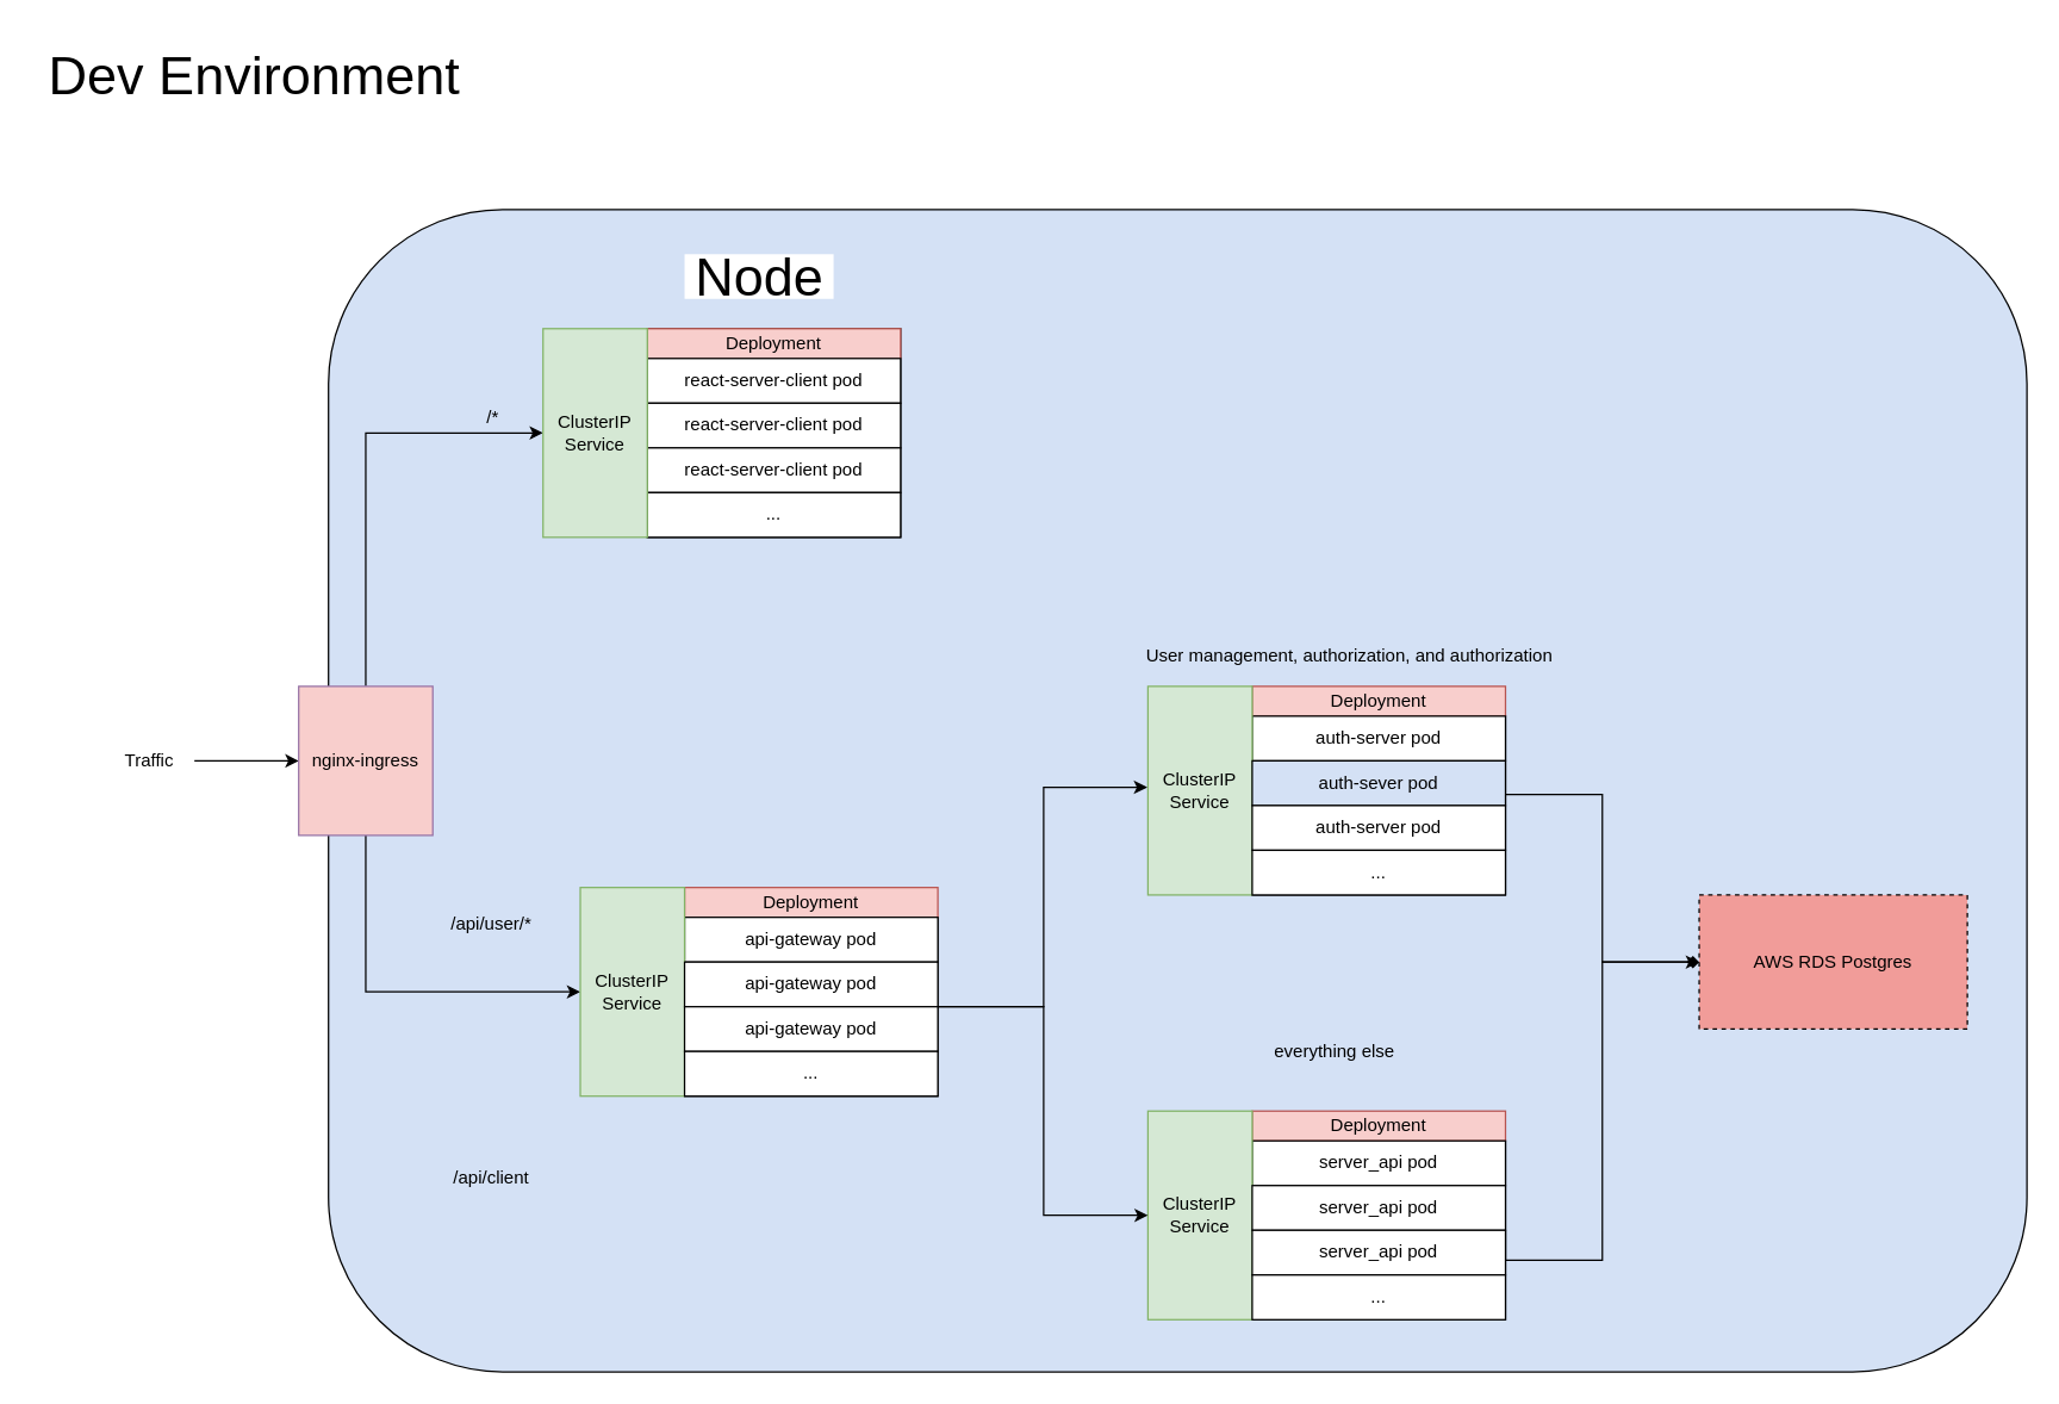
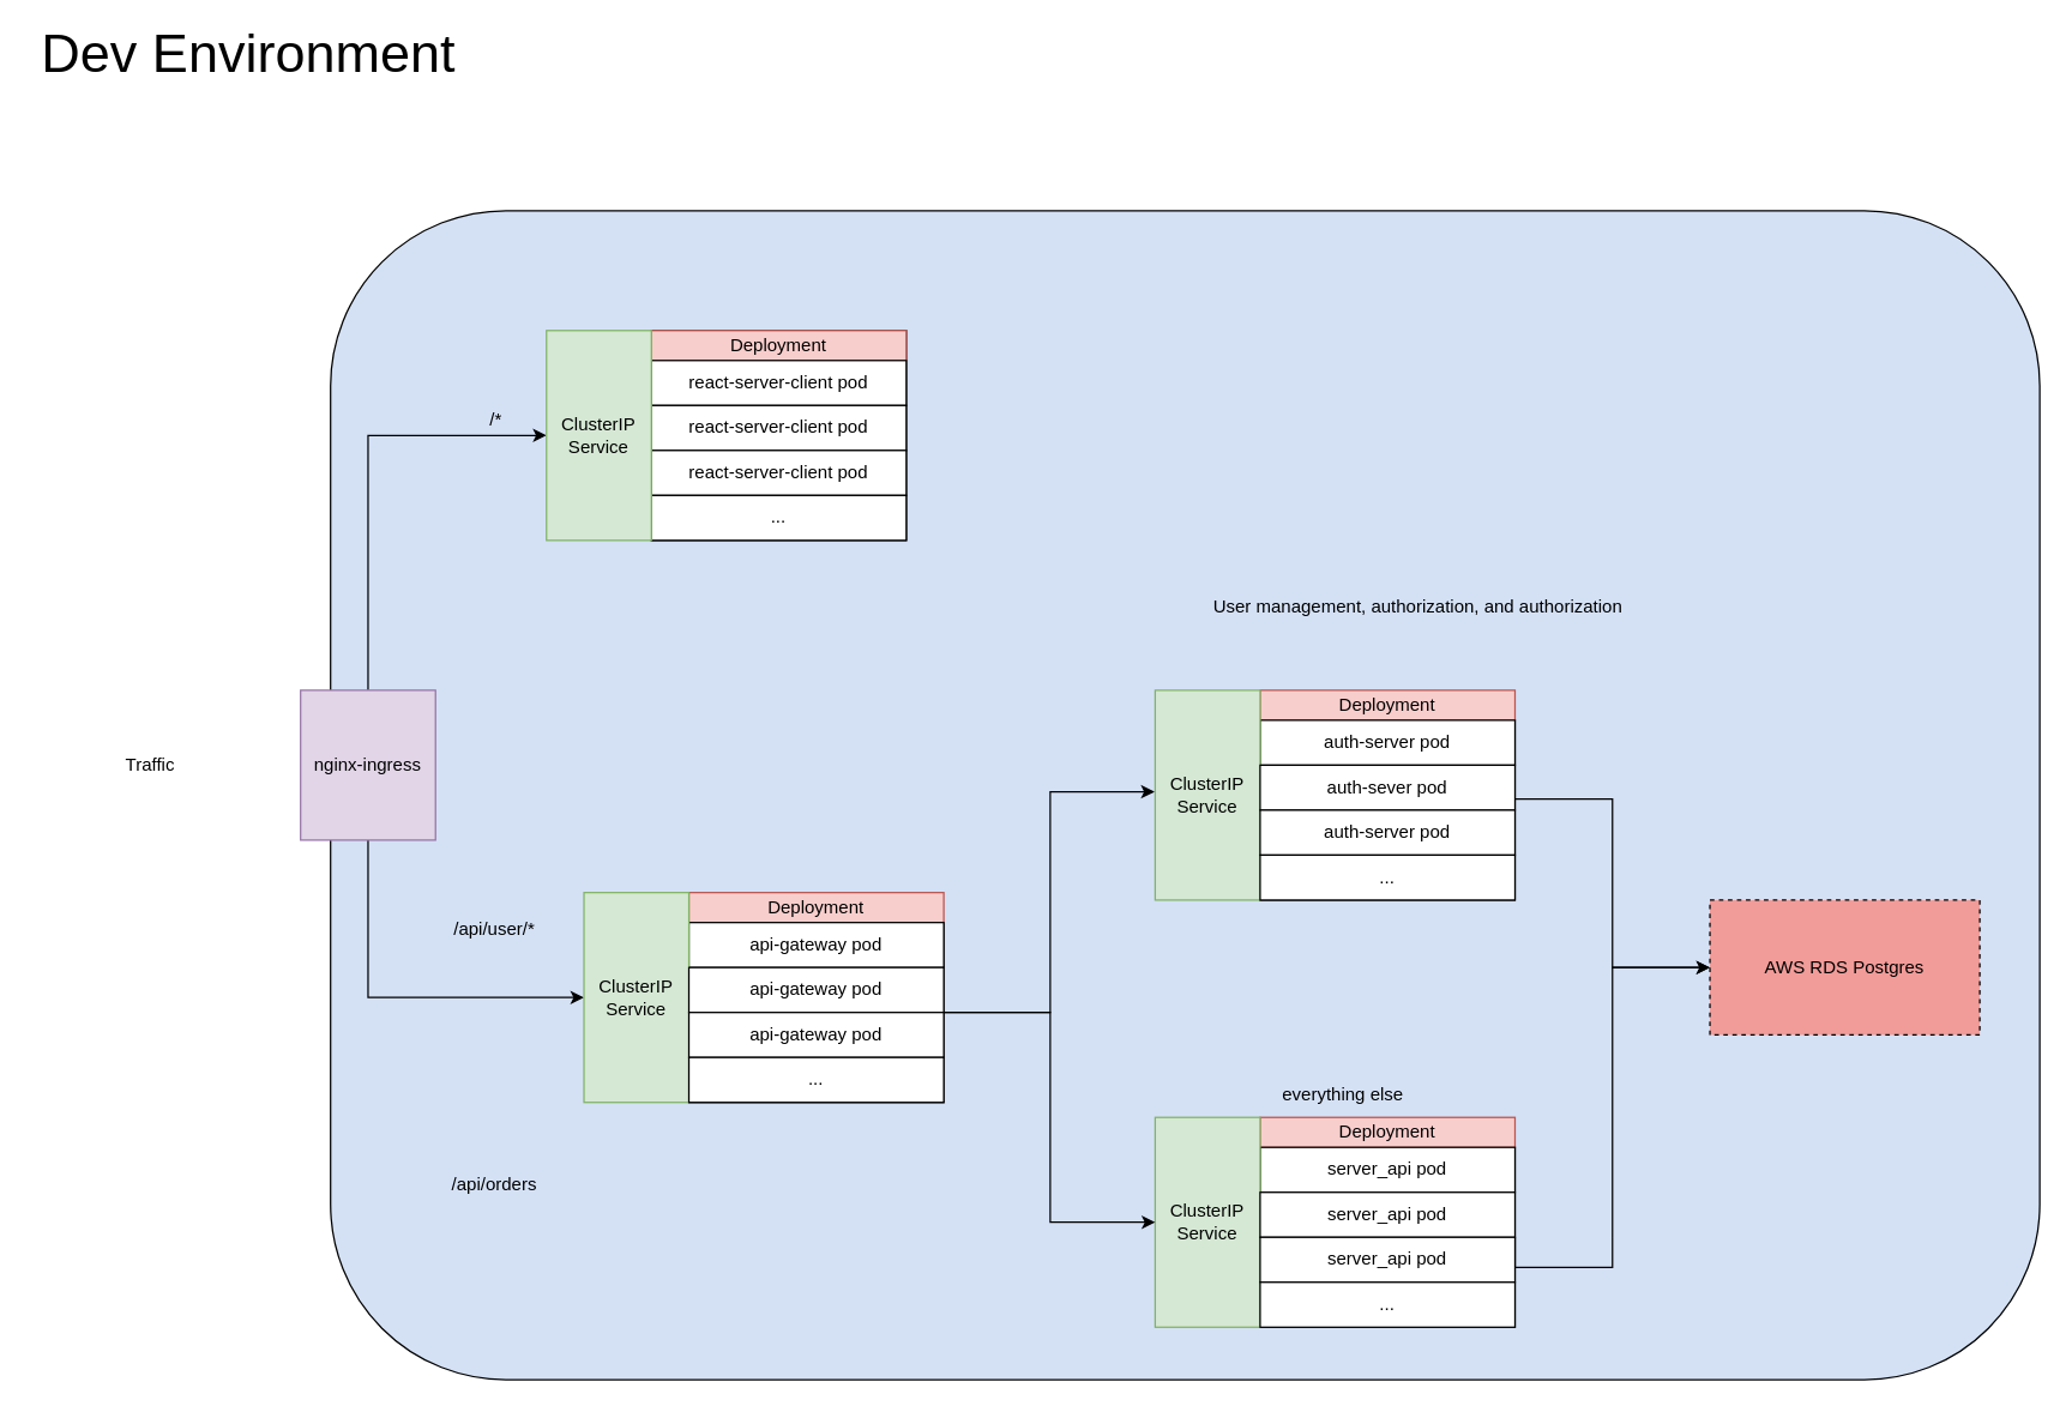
- <mxCell id="26" value="&lt;font style=&quot;font-size: 36px&quot;&gt;Dev Environment&lt;/font&gt;" style="text;html=1;resizable=0;autosize=1;align=center;verticalAlign=middle;points=[];fillColor=none;strokeColor=none;rounded=0;" parent="1" vertex="1"><mxGeometry x="25" y="35" width="290" height="30" as="geometry" /></mxCell>
+ <mxCell id="26" value="&lt;font style=&quot;font-size: 36px&quot;&gt;Dev Environment&lt;/font&gt;" style="text;html=1;resizable=0;autosize=1;align=center;verticalAlign=middle;points=[];fillColor=none;strokeColor=none;rounded=0;" parent="1" vertex="1"><mxGeometry x="20" y="20" width="290" height="30" as="geometry" /></mxCell>
- <mxCell id="37" value="&lt;font style=&quot;font-size: 36px&quot;&gt;Node&lt;/font&gt;" style="text;html=1;resizable=0;autosize=1;align=center;verticalAlign=middle;points=[];fillColor=#FFFFFF;strokeColor=none;rounded=0;" parent="1" vertex="1"><mxGeometry x="459" y="170" width="100" height="30" as="geometry" /></mxCell>
- <mxCell id="25" value="User management, authorization, and authorization" style="text;html=1;resizable=0;autosize=1;align=center;verticalAlign=middle;points=[];fillColor=none;strokeColor=none;rounded=0;labelBackgroundColor=none;" parent="1" vertex="1"><mxGeometry x="760" y="430" width="290" height="20" as="geometry" /></mxCell>
+ <mxCell id="25" value="User management, authorization, and authorization" style="text;html=1;resizable=0;autosize=1;align=center;verticalAlign=middle;points=[];fillColor=none;strokeColor=none;rounded=0;labelBackgroundColor=none;" parent="1" vertex="1"><mxGeometry x="800" y="395" width="290" height="20" as="geometry" /></mxCell>
- <mxCell id="3" value="" style="edgeStyle=orthogonalEdgeStyle;rounded=0;orthogonalLoop=1;jettySize=auto;html=1;" parent="1" source="4" target="7" edge="1"><mxGeometry relative="1" as="geometry"><Array as="points"><mxPoint x="150" y="510" /><mxPoint x="150" y="510" /></Array></mxGeometry></mxCell>
- <mxCell id="7" value="nginx-ingress" style="rounded=0;whiteSpace=wrap;html=1;fillColor=#f8cecc;strokeColor=#9673a6;" parent="1" vertex="1"><mxGeometry x="200" y="460" width="90" height="100" as="geometry" /></mxCell>
+ <mxCell id="7" value="nginx-ingress" style="rounded=0;whiteSpace=wrap;html=1;fillColor=#e1d5e7;strokeColor=#9673a6;" parent="1" vertex="1"><mxGeometry x="200" y="460" width="90" height="100" as="geometry" /></mxCell>
- <mxCell id="33" value="auth-sever pod" style="rounded=0;whiteSpace=wrap;html=1;fillColor=#d4e1f5;" parent="1" vertex="1"><mxGeometry x="840" y="510" width="170" height="30" as="geometry" /></mxCell>
+ <mxCell id="33" value="auth-sever pod" style="rounded=0;whiteSpace=wrap;html=1;" parent="1" vertex="1"><mxGeometry x="840" y="510" width="170" height="30" as="geometry" /></mxCell>
- <mxCell id="32" style="edgeStyle=orthogonalEdgeStyle;rounded=0;orthogonalLoop=1;jettySize=auto;html=1;exitX=1;exitY=0.75;exitDx=0;exitDy=0;entryX=0;entryY=0.5;entryDx=0;entryDy=0;endArrow=diamond;" edge="1" parent="1" source="33" target="47"><mxGeometry relative="1" as="geometry" /></mxCell>
+ <mxCell id="32" style="edgeStyle=orthogonalEdgeStyle;rounded=0;orthogonalLoop=1;jettySize=auto;html=1;exitX=1;exitY=0.75;exitDx=0;exitDy=0;entryX=0;entryY=0.5;entryDx=0;entryDy=0;" edge="1" parent="1" source="33" target="47"><mxGeometry relative="1" as="geometry" /></mxCell>
- <mxCell id="36" value="everything else" style="text;html=1;resizable=0;autosize=1;align=center;verticalAlign=middle;points=[];fillColor=none;strokeColor=none;rounded=0;labelBackgroundColor=none;" parent="1" vertex="1"><mxGeometry x="845" y="695" width="100" height="20" as="geometry" /></mxCell>
+ <mxCell id="36" value="everything else" style="text;html=1;resizable=0;autosize=1;align=center;verticalAlign=middle;points=[];fillColor=none;strokeColor=none;rounded=0;labelBackgroundColor=none;" parent="1" vertex="1"><mxGeometry x="845" y="720" width="100" height="20" as="geometry" /></mxCell>
- <mxCell id="15" value="/api/client" style="text;html=1;resizable=0;autosize=1;align=center;verticalAlign=middle;points=[];fillColor=none;strokeColor=none;rounded=0;" parent="1" vertex="1"><mxGeometry x="294" y="780" width="70" height="20" as="geometry" /></mxCell>
+ <mxCell id="15" value="/api/orders" style="text;html=1;resizable=0;autosize=1;align=center;verticalAlign=middle;points=[];fillColor=none;strokeColor=none;rounded=0;" parent="1" vertex="1"><mxGeometry x="294" y="780" width="70" height="20" as="geometry" /></mxCell>
